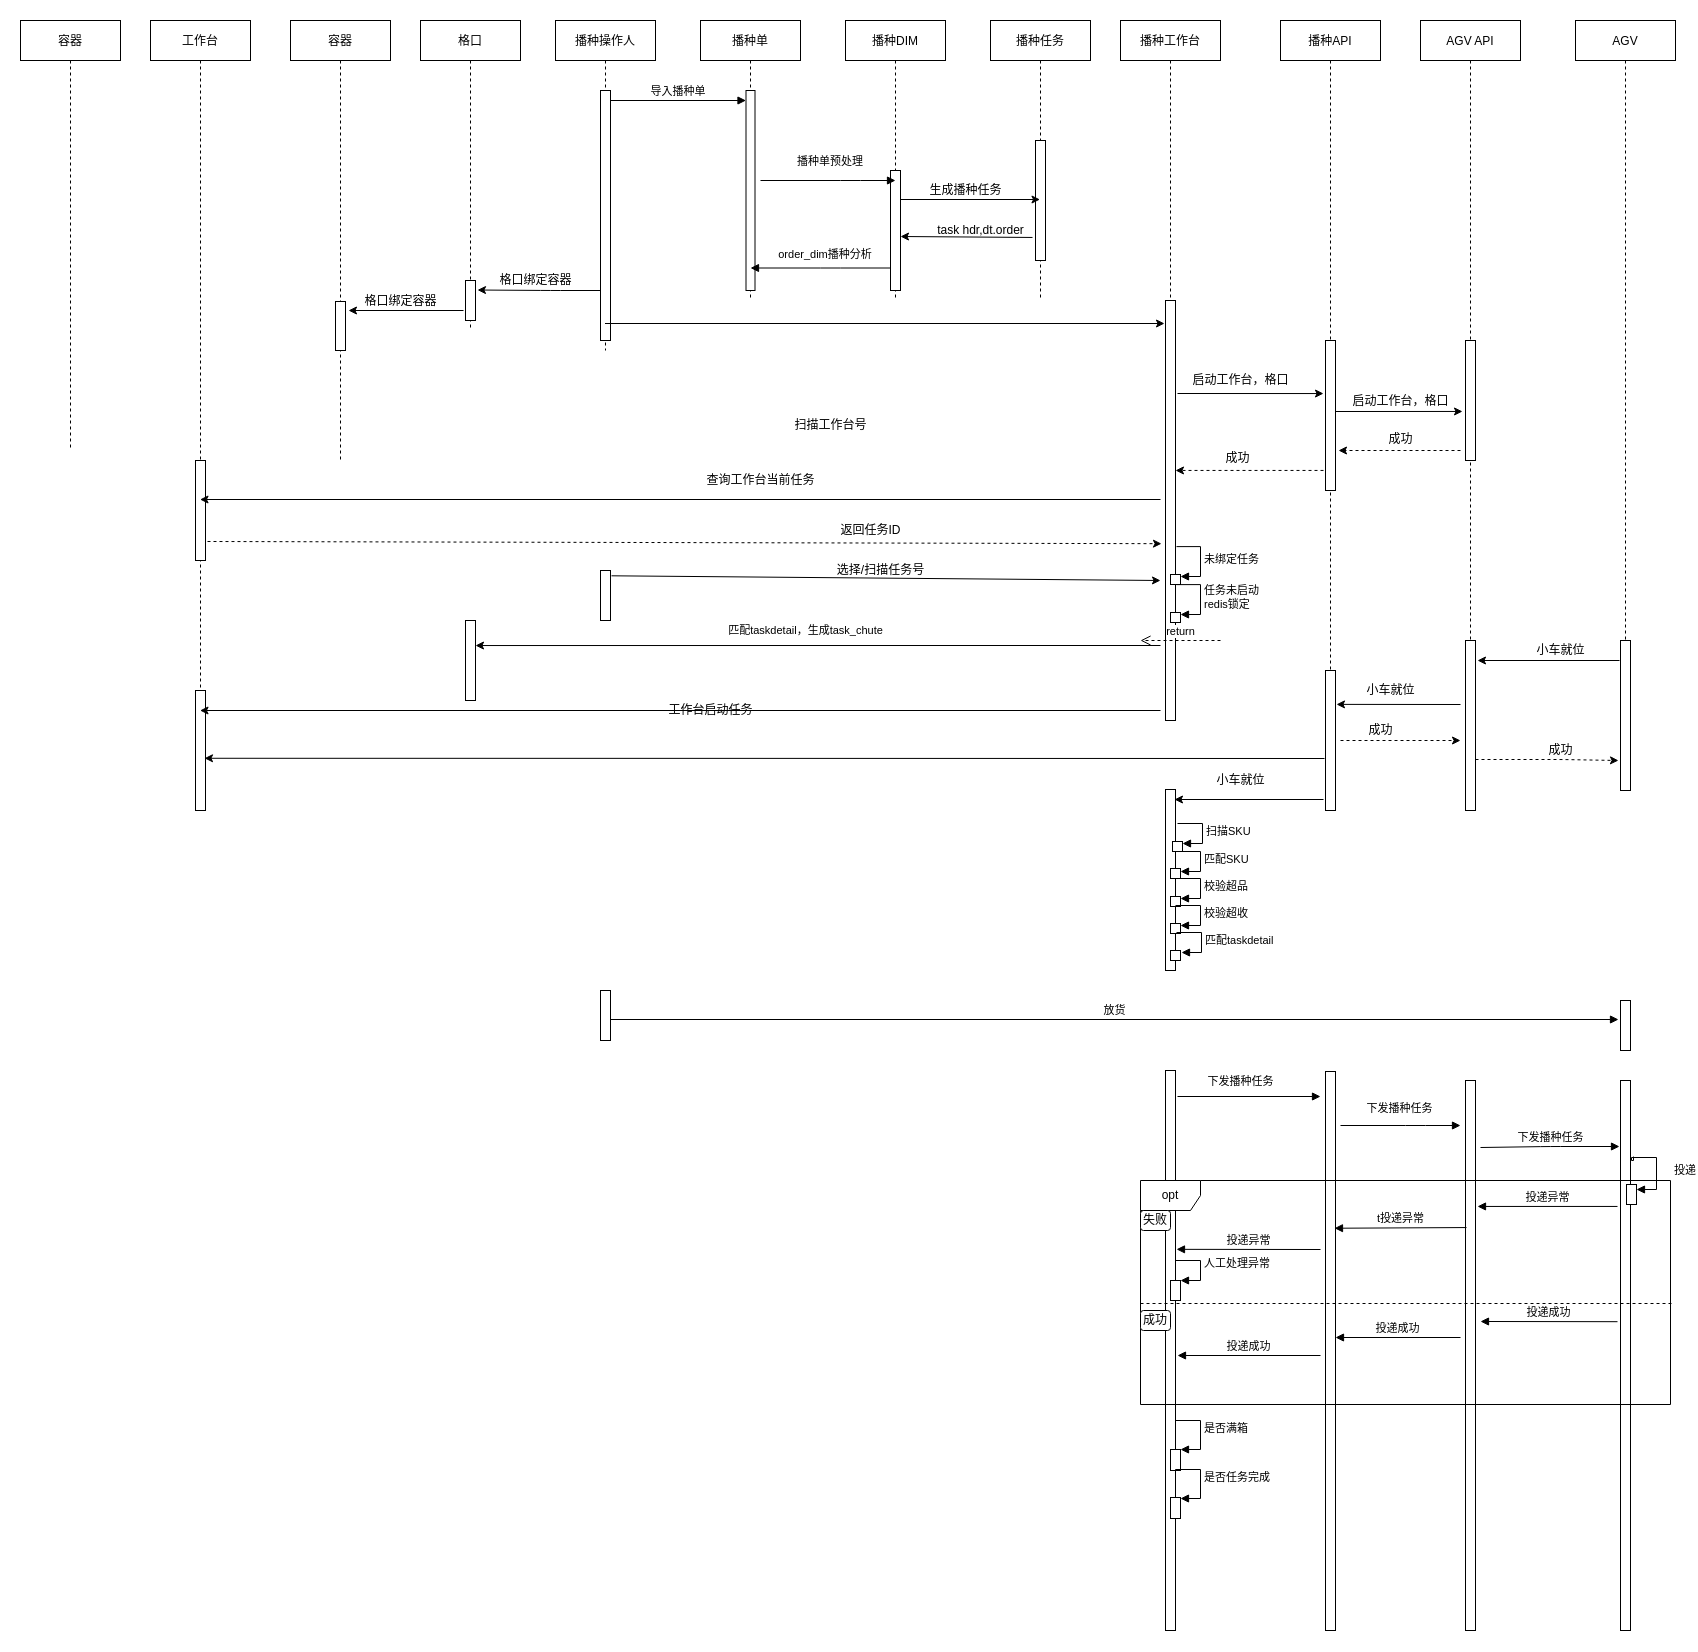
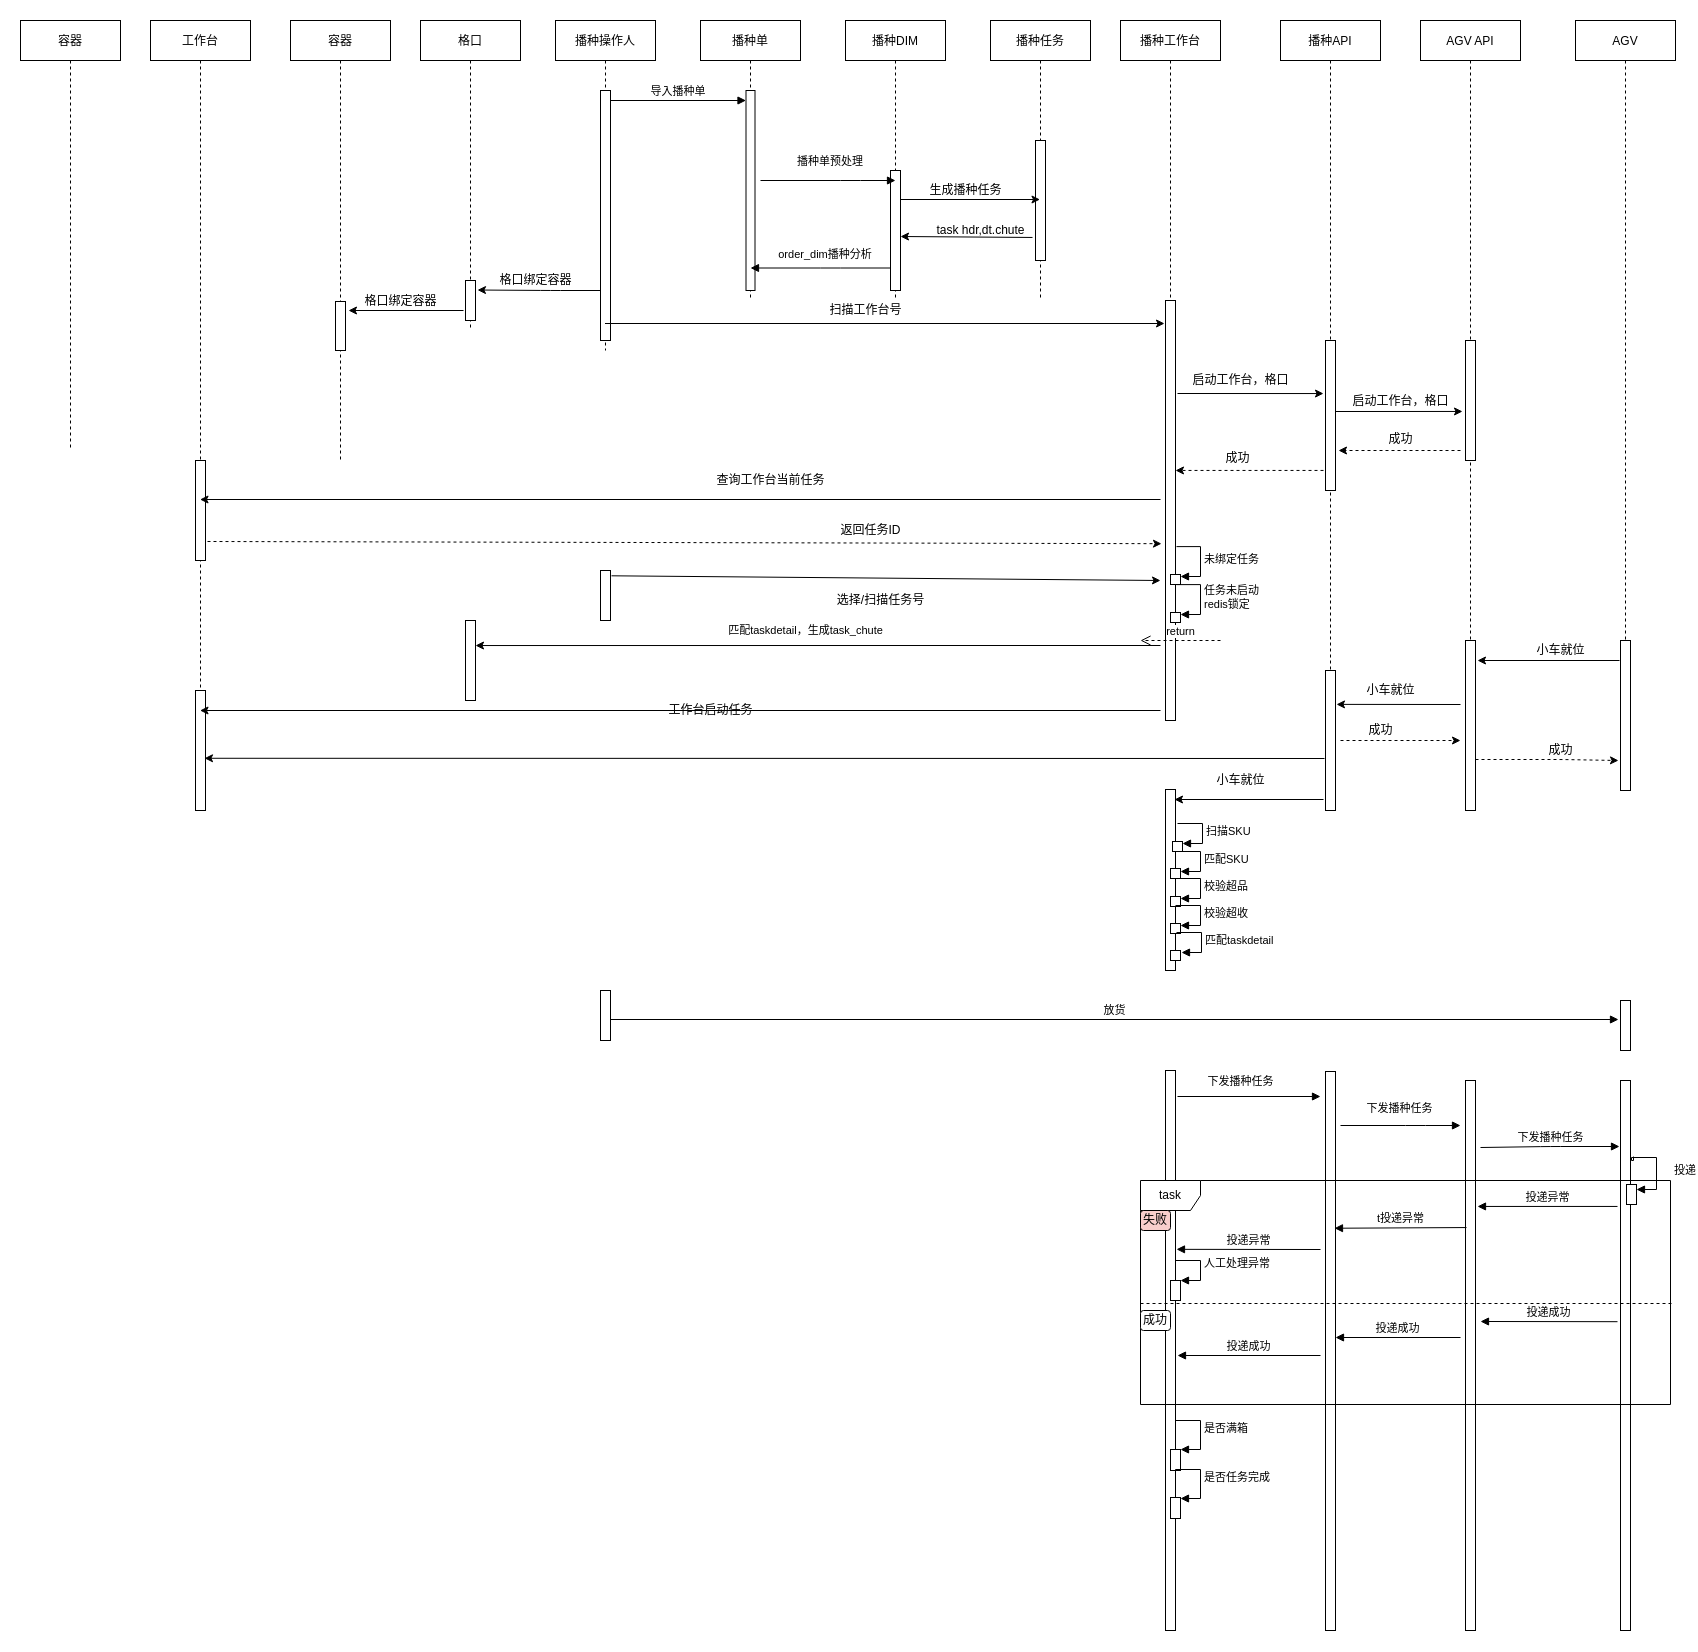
- <mxCell id="20" value="task hdr,dt.order" style="text;html=1;align=center;verticalAlign=middle;resizable=0;points=[];autosize=1;" parent="1" vertex="1"><mxGeometry x="930" y="220" width="100" height="20" as="geometry" /></mxCell>
+ <mxCell id="20" value="task hdr,dt.chute" style="text;html=1;align=center;verticalAlign=middle;resizable=0;points=[];autosize=1;" parent="1" vertex="1"><mxGeometry x="930" y="220" width="100" height="20" as="geometry" /></mxCell>
- <mxCell id="23" value="扫描工作台号" style="text;html=1;align=center;verticalAlign=middle;resizable=0;points=[];autosize=1;" parent="1" vertex="1"><mxGeometry x="785" y="415" width="90" height="20" as="geometry" /></mxCell>
+ <mxCell id="23" value="扫描工作台号" style="text;html=1;align=center;verticalAlign=middle;resizable=0;points=[];autosize=1;" parent="1" vertex="1"><mxGeometry x="820" y="300" width="90" height="20" as="geometry" /></mxCell>
- <mxCell id="41" value="查询工作台当前任务" style="text;html=1;align=center;verticalAlign=middle;resizable=0;points=[];autosize=1;" parent="1" vertex="1"><mxGeometry x="700" y="470" width="120" height="20" as="geometry" /></mxCell>
+ <mxCell id="41" value="查询工作台当前任务" style="text;html=1;align=center;verticalAlign=middle;resizable=0;points=[];autosize=1;" parent="1" vertex="1"><mxGeometry x="710" y="470" width="120" height="20" as="geometry" /></mxCell>
- <mxCell id="46" value="选择/扫描任务号" style="text;html=1;align=center;verticalAlign=middle;resizable=0;points=[];autosize=1;" parent="1" vertex="1"><mxGeometry x="830" y="560" width="100" height="20" as="geometry" /></mxCell>
+ <mxCell id="46" value="选择/扫描任务号" style="text;html=1;align=center;verticalAlign=middle;resizable=0;points=[];autosize=1;" parent="1" vertex="1"><mxGeometry x="830" y="590" width="100" height="20" as="geometry" /></mxCell>
- <mxCell id="108" value="opt" style="shape=umlFrame;whiteSpace=wrap;html=1;" vertex="1" parent="1"><mxGeometry x="1140" y="1180" width="530" height="224" as="geometry" /></mxCell>
+ <mxCell id="108" value="task" style="shape=umlFrame;whiteSpace=wrap;html=1;" vertex="1" parent="1"><mxGeometry x="1140" y="1180" width="530" height="224" as="geometry" /></mxCell>
- <mxCell id="110" value="失败" style="rounded=1;whiteSpace=wrap;html=1;" vertex="1" parent="1"><mxGeometry x="1140" y="1210" width="30" height="20" as="geometry" /></mxCell>
+ <mxCell id="110" value="失败" style="rounded=1;whiteSpace=wrap;html=1;fillColor=#f8cecc;" vertex="1" parent="1"><mxGeometry x="1140" y="1210" width="30" height="20" as="geometry" /></mxCell>
